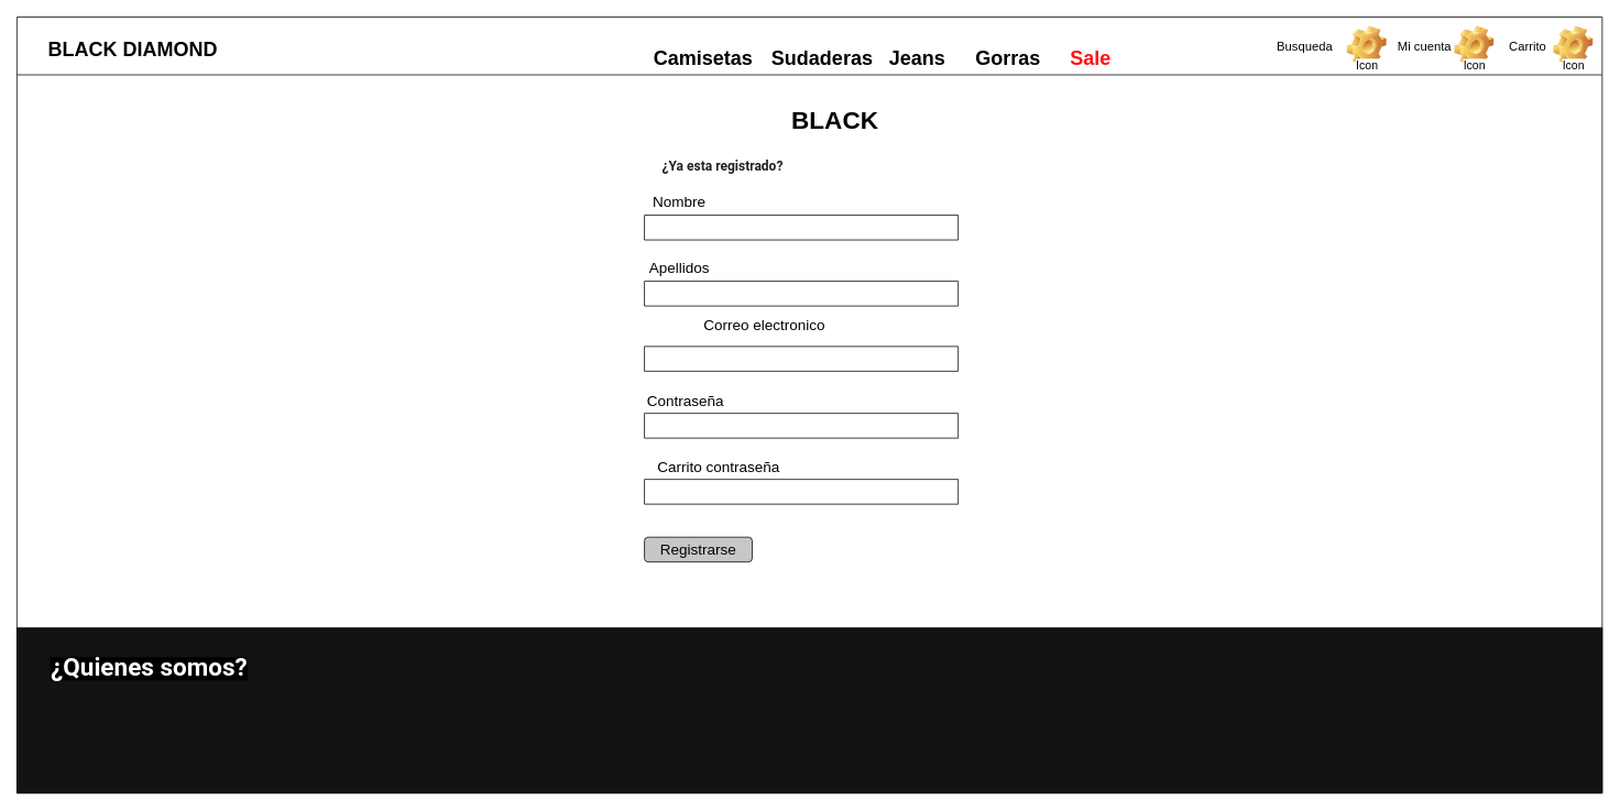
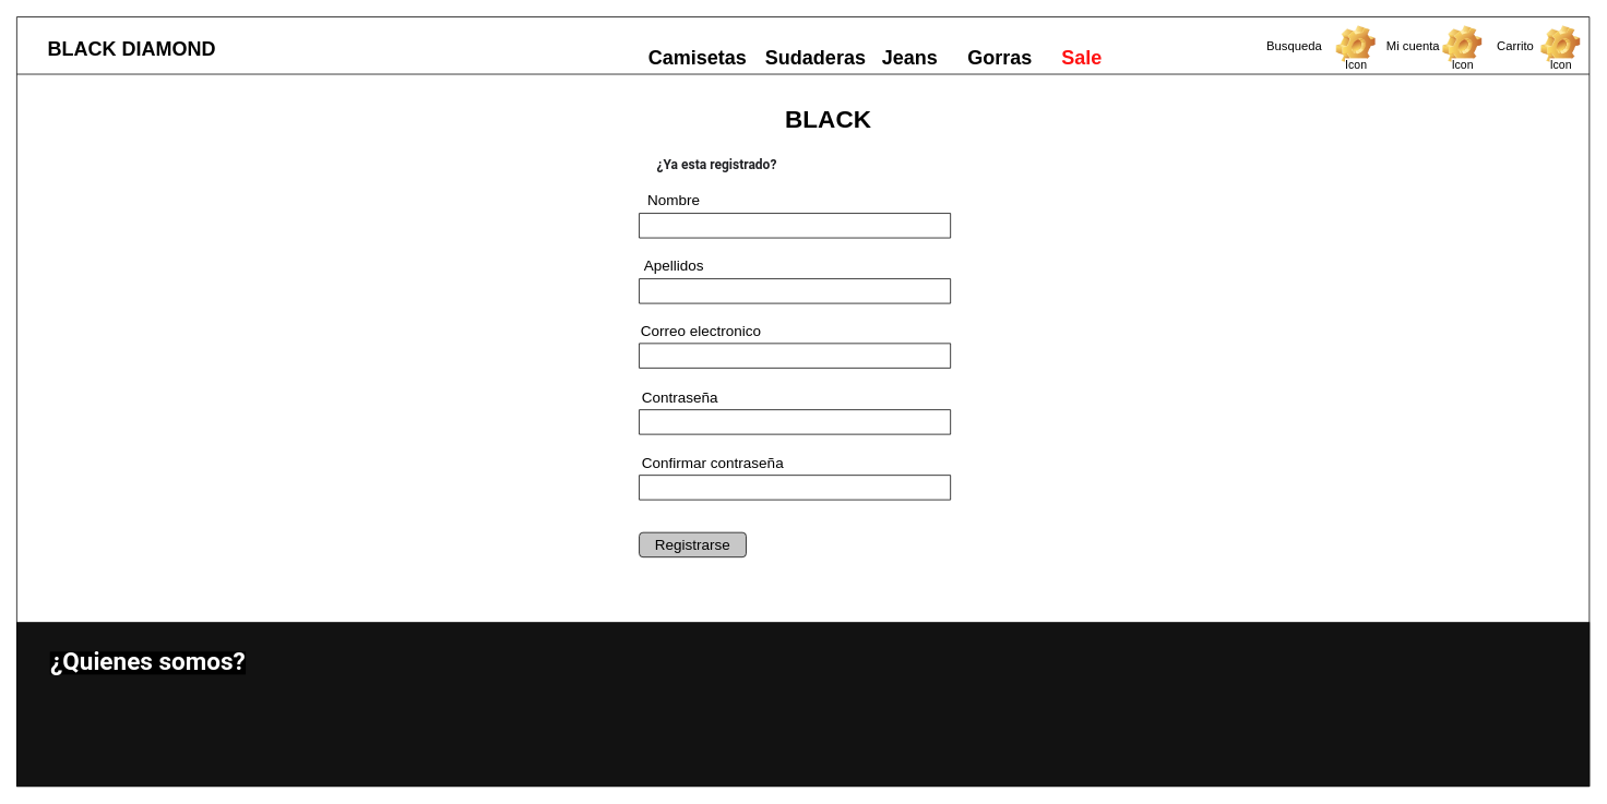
- <mxCell id="8" value="&lt;font style=&quot;&quot;&gt;&lt;font style=&quot;font-size: 18px;&quot;&gt;Correo electronico&lt;/font&gt;&lt;br&gt;&lt;/font&gt;" style="text;html=1;strokeColor=none;fillColor=none;align=center;verticalAlign=middle;whiteSpace=wrap;rounded=0;fontSize=19;" parent="2" vertex="1"><mxGeometry x="830" y="359" width="151" height="30" as="geometry" /></mxCell>
+ <mxCell id="8" value="&lt;font style=&quot;&quot;&gt;&lt;font style=&quot;font-size: 18px;&quot;&gt;Correo electronico&lt;/font&gt;&lt;br&gt;&lt;/font&gt;" style="text;html=1;strokeColor=none;fillColor=none;align=center;verticalAlign=middle;whiteSpace=wrap;rounded=0;fontSize=19;" parent="2" vertex="1"><mxGeometry x="760" y="369" width="151" height="30" as="geometry" /></mxCell>
- <mxCell id="29" value="&lt;font style=&quot;&quot;&gt;&lt;font style=&quot;font-size: 18px;&quot;&gt;Carrito contraseña&lt;/font&gt;&lt;br&gt;&lt;/font&gt;" style="text;html=1;strokeColor=none;fillColor=none;align=center;verticalAlign=middle;whiteSpace=wrap;rounded=0;fontSize=19;" parent="2" vertex="1"><mxGeometry x="760" y="530" width="180" height="30" as="geometry" /></mxCell>
+ <mxCell id="29" value="&lt;font style=&quot;&quot;&gt;&lt;font style=&quot;font-size: 18px;&quot;&gt;Confirmar contraseña&lt;/font&gt;&lt;br&gt;&lt;/font&gt;" style="text;html=1;strokeColor=none;fillColor=none;align=center;verticalAlign=middle;whiteSpace=wrap;rounded=0;fontSize=19;" parent="2" vertex="1"><mxGeometry x="760" y="530" width="180" height="30" as="geometry" /></mxCell>
